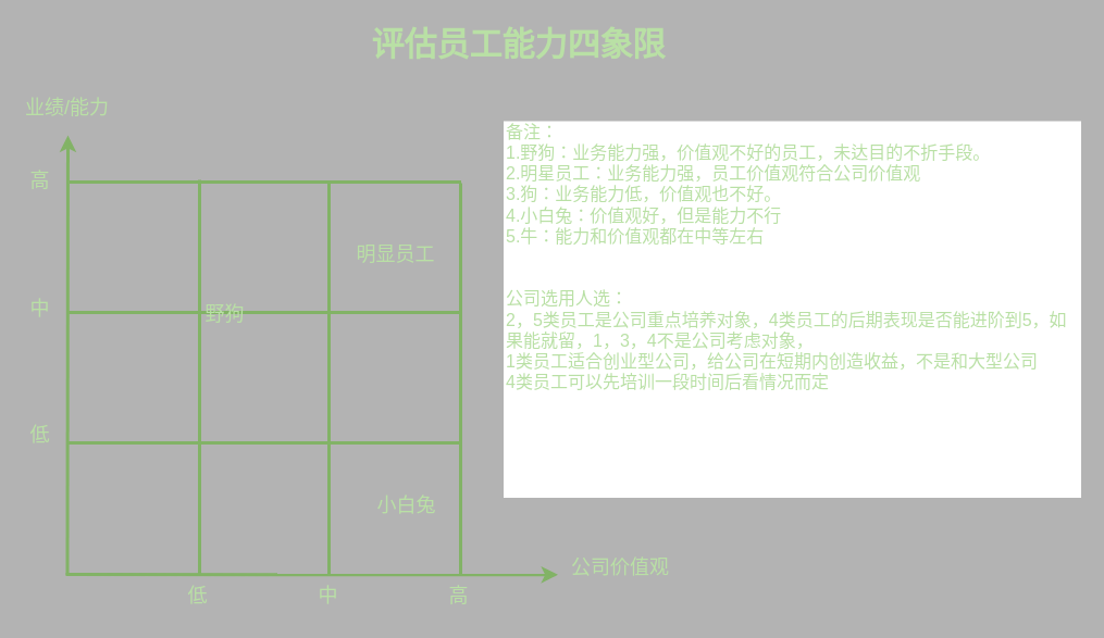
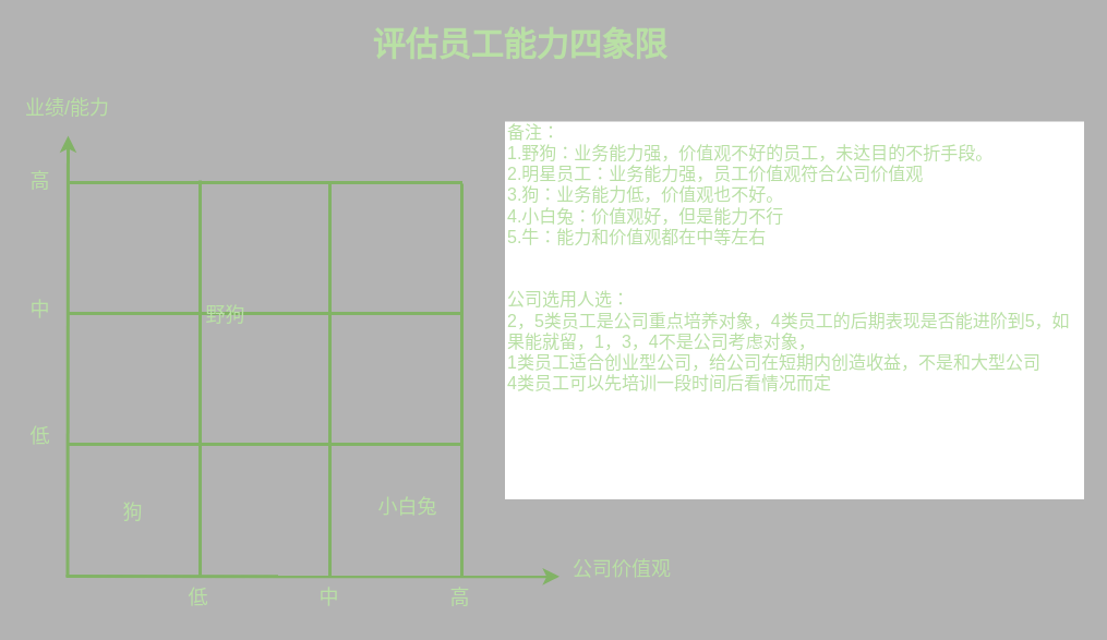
- <mxCell id="23" value="&lt;font color=&quot;#b9e0a5&quot;&gt;明显员工&lt;/font&gt;" style="text;spacingTop=-5;align=center;verticalAlign=middle;fontStyle=0;html=1;fontSize=18;points=[];strokeColor=none;" vertex="1" parent="1"><mxGeometry x="303" y="215" width="120" height="42" as="geometry" /></mxCell>
+ <mxCell id="21" value="&lt;font color=&quot;#b9e0a5&quot;&gt;狗&lt;/font&gt;" style="text;spacingTop=-5;align=center;verticalAlign=middle;fontStyle=0;html=1;fontSize=18;points=[];strokeColor=none;" vertex="1" parent="1"><mxGeometry x="60.5" y="451" width="120" height="42" as="geometry" /></mxCell>
